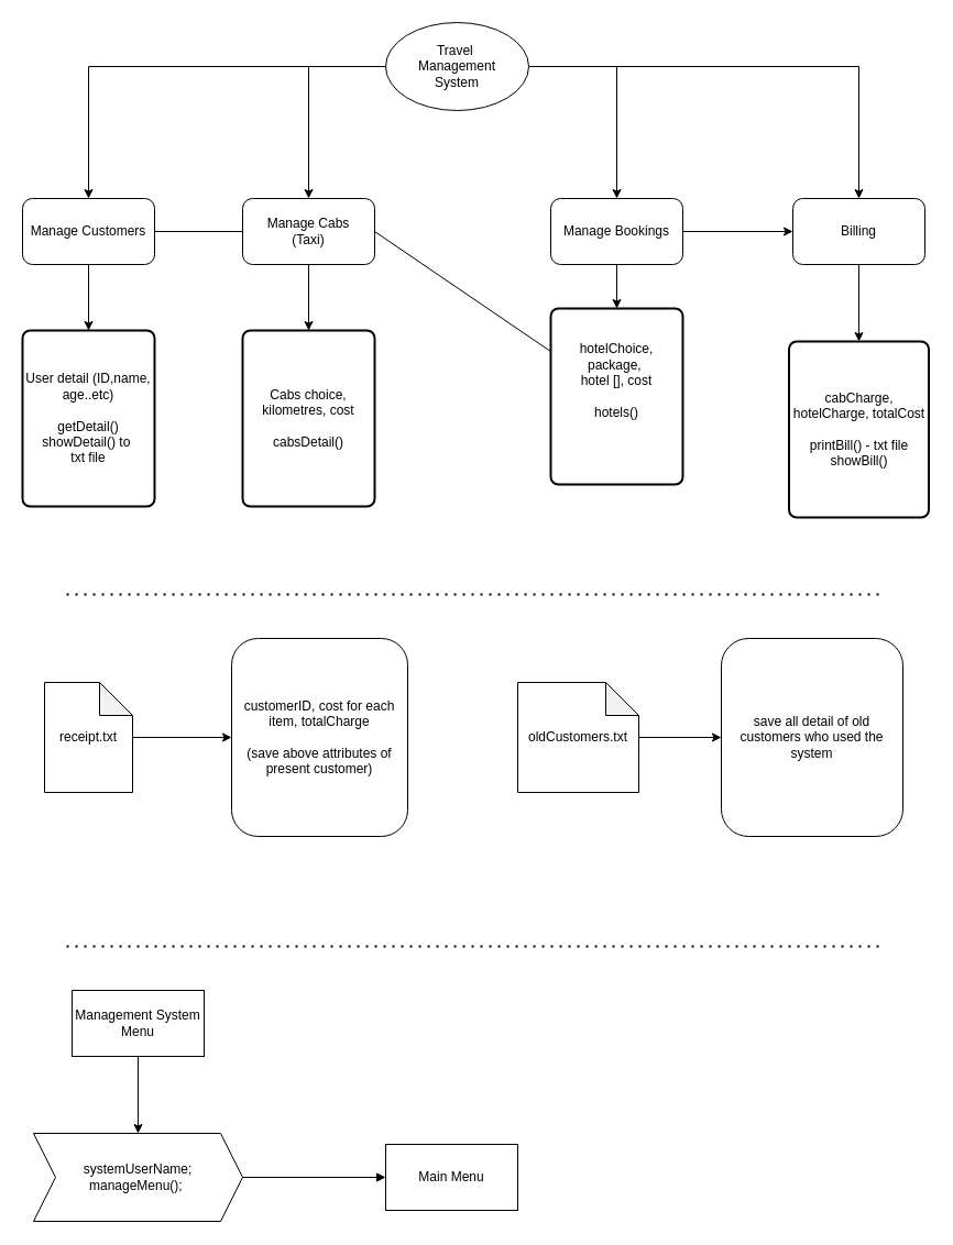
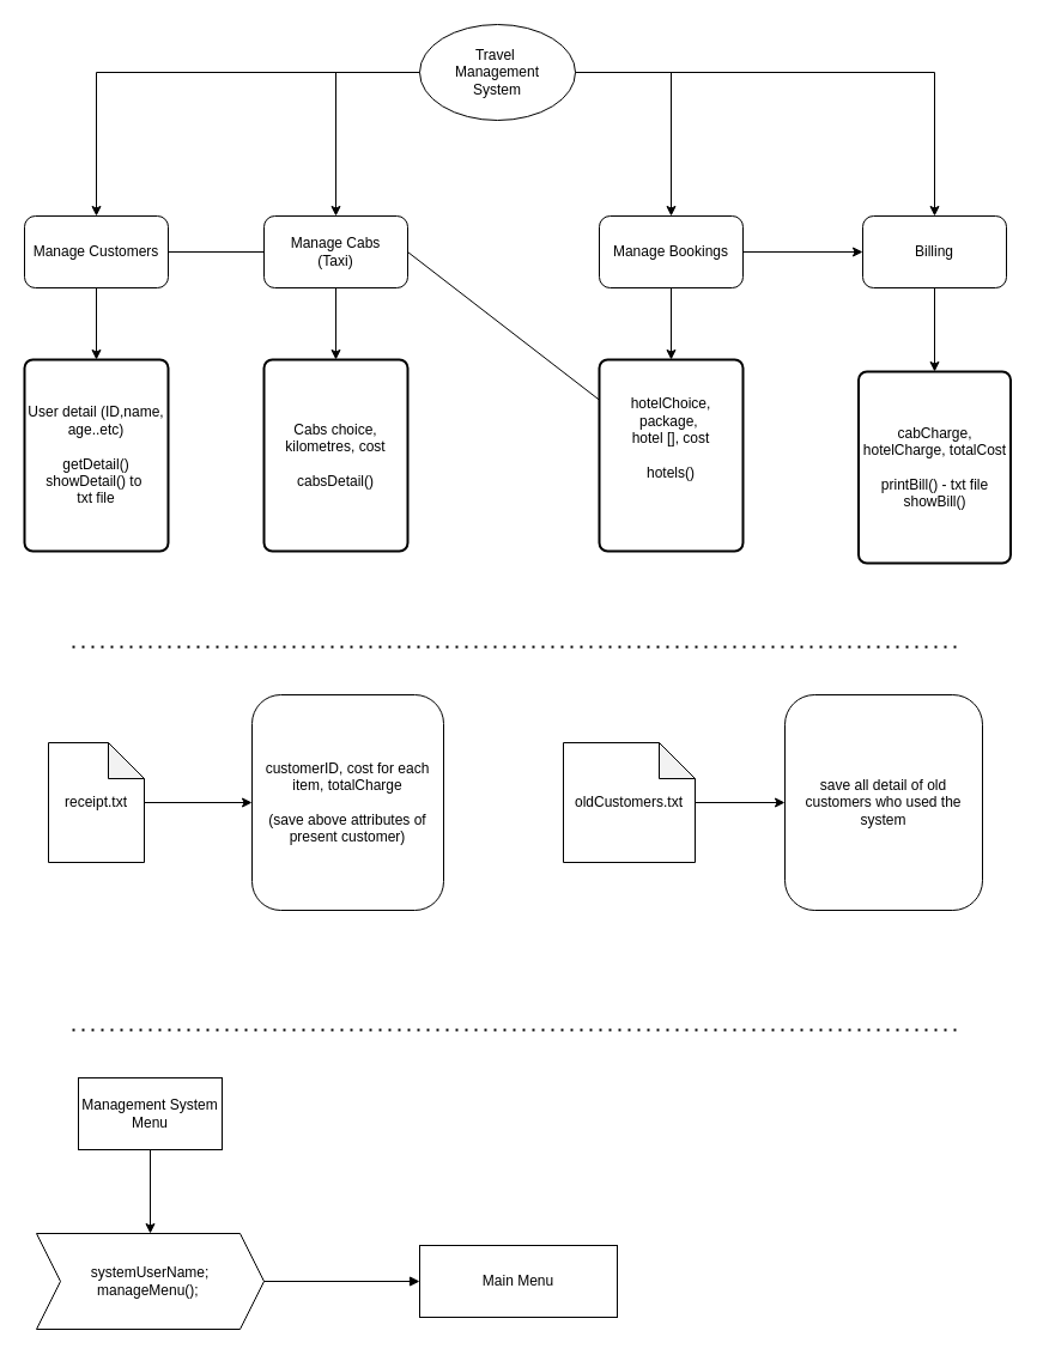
- <mxCell id="22" value="hotelChoice, package,&amp;nbsp;&lt;div&gt;hotel [], cost&lt;/div&gt;&lt;div&gt;&lt;br&gt;&lt;/div&gt;&lt;div&gt;hotels()&lt;br&gt;&lt;div&gt;&lt;br&gt;&lt;/div&gt;&lt;div&gt;&amp;nbsp;&lt;/div&gt;&lt;/div&gt;" style="rounded=1;whiteSpace=wrap;html=1;absoluteArcSize=1;arcSize=14;strokeWidth=2;" vertex="1" parent="1"><mxGeometry x="500" y="280" width="120" height="160" as="geometry" /></mxCell>
+ <mxCell id="22" value="hotelChoice, package,&amp;nbsp;&lt;div&gt;hotel [], cost&lt;/div&gt;&lt;div&gt;&lt;br&gt;&lt;/div&gt;&lt;div&gt;hotels()&lt;br&gt;&lt;div&gt;&lt;br&gt;&lt;/div&gt;&lt;div&gt;&amp;nbsp;&lt;/div&gt;&lt;/div&gt;" style="rounded=1;whiteSpace=wrap;html=1;absoluteArcSize=1;arcSize=14;strokeWidth=2;" vertex="1" parent="1"><mxGeometry x="500" y="300" width="120" height="160" as="geometry" /></mxCell>
- <mxCell id="35" value="Main Menu" style="rounded=0;whiteSpace=wrap;html=1;" vertex="1" parent="1"><mxGeometry x="350" y="1040" width="120" height="60" as="geometry" /></mxCell>
+ <mxCell id="35" value="Main Menu" style="rounded=0;whiteSpace=wrap;html=1;" vertex="1" parent="1"><mxGeometry x="350" y="1040" width="165" height="60" as="geometry" /></mxCell>
